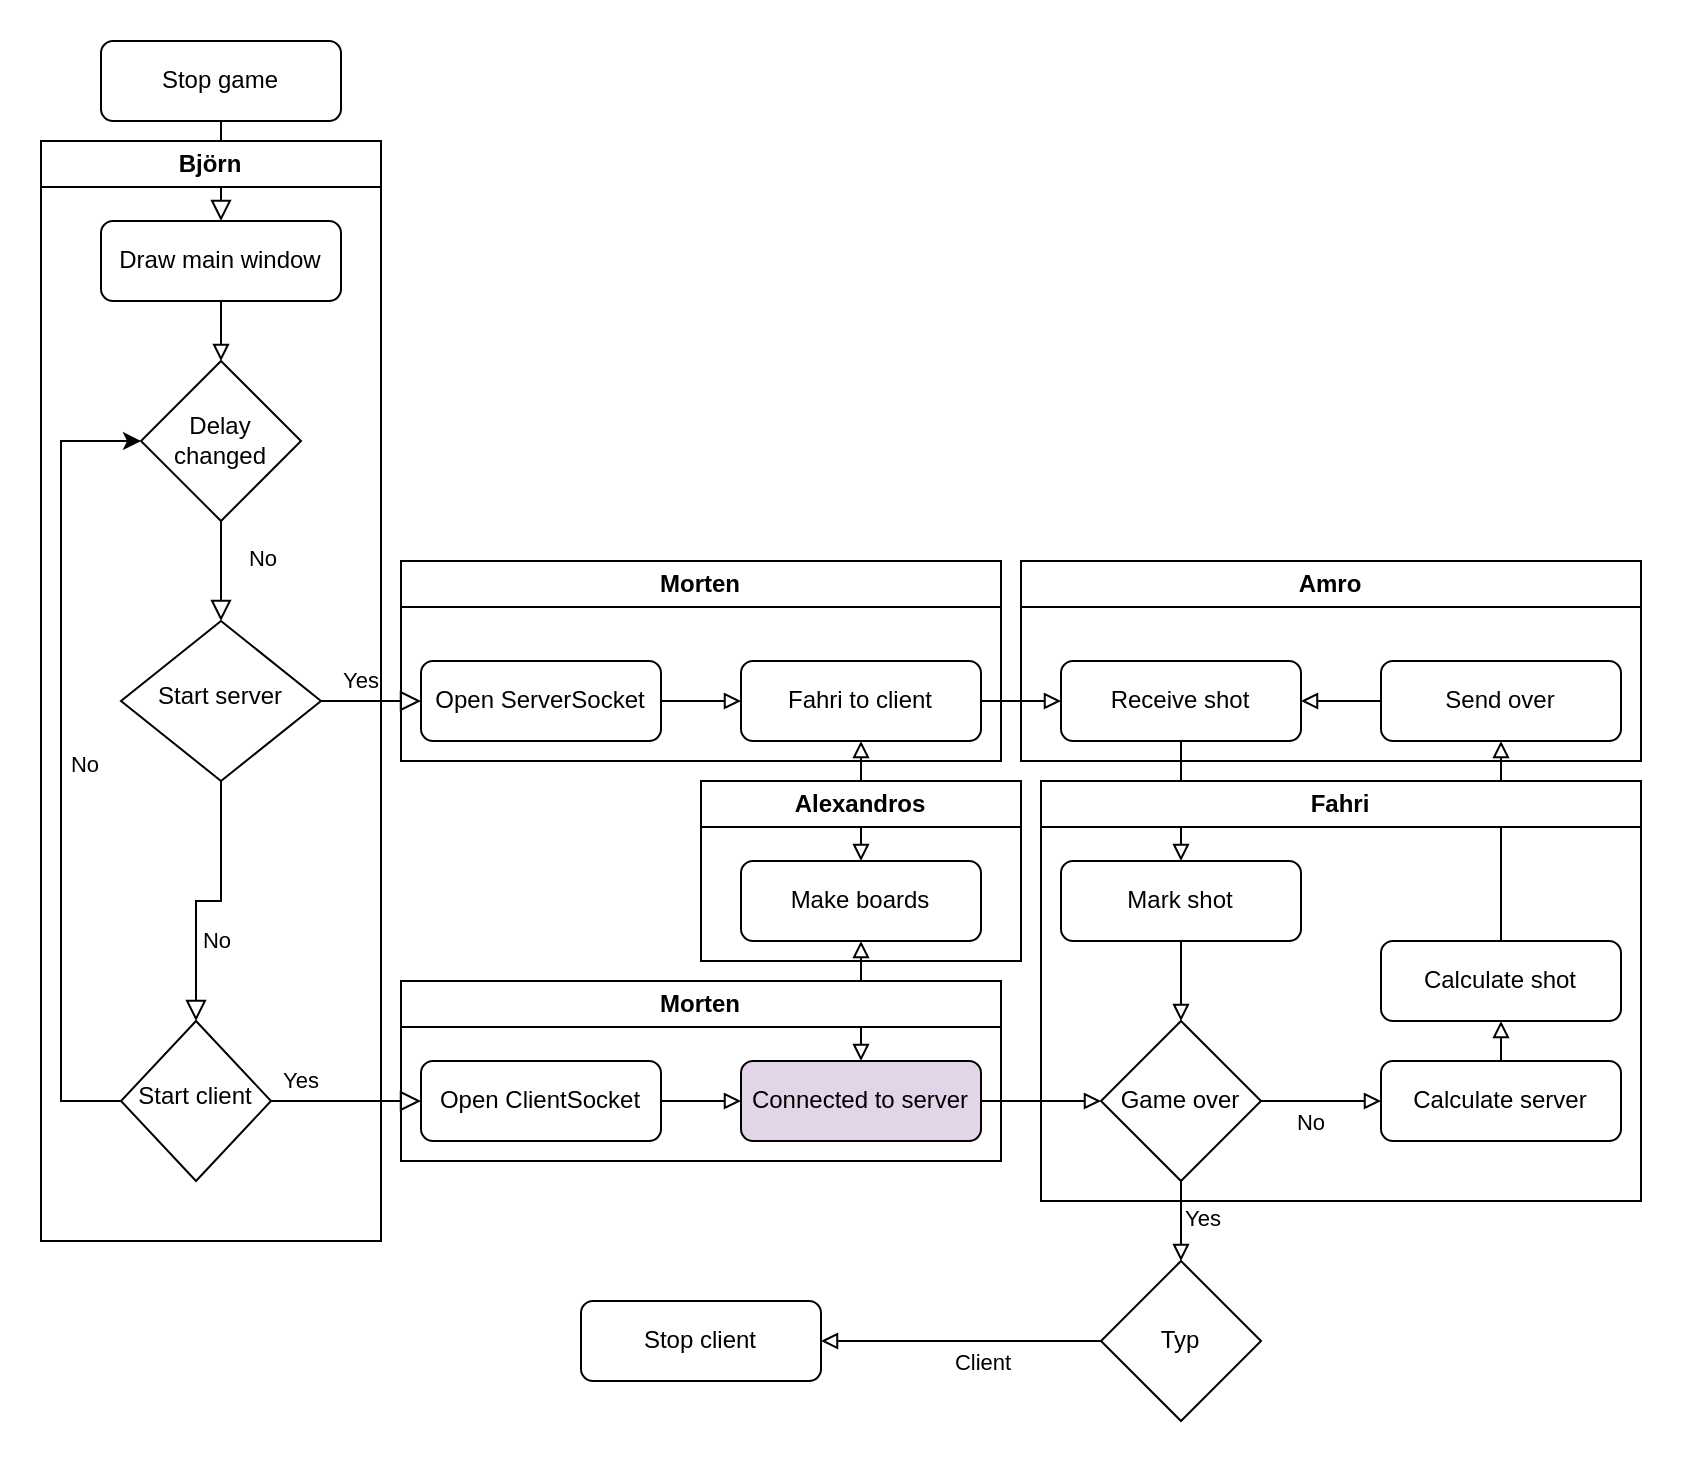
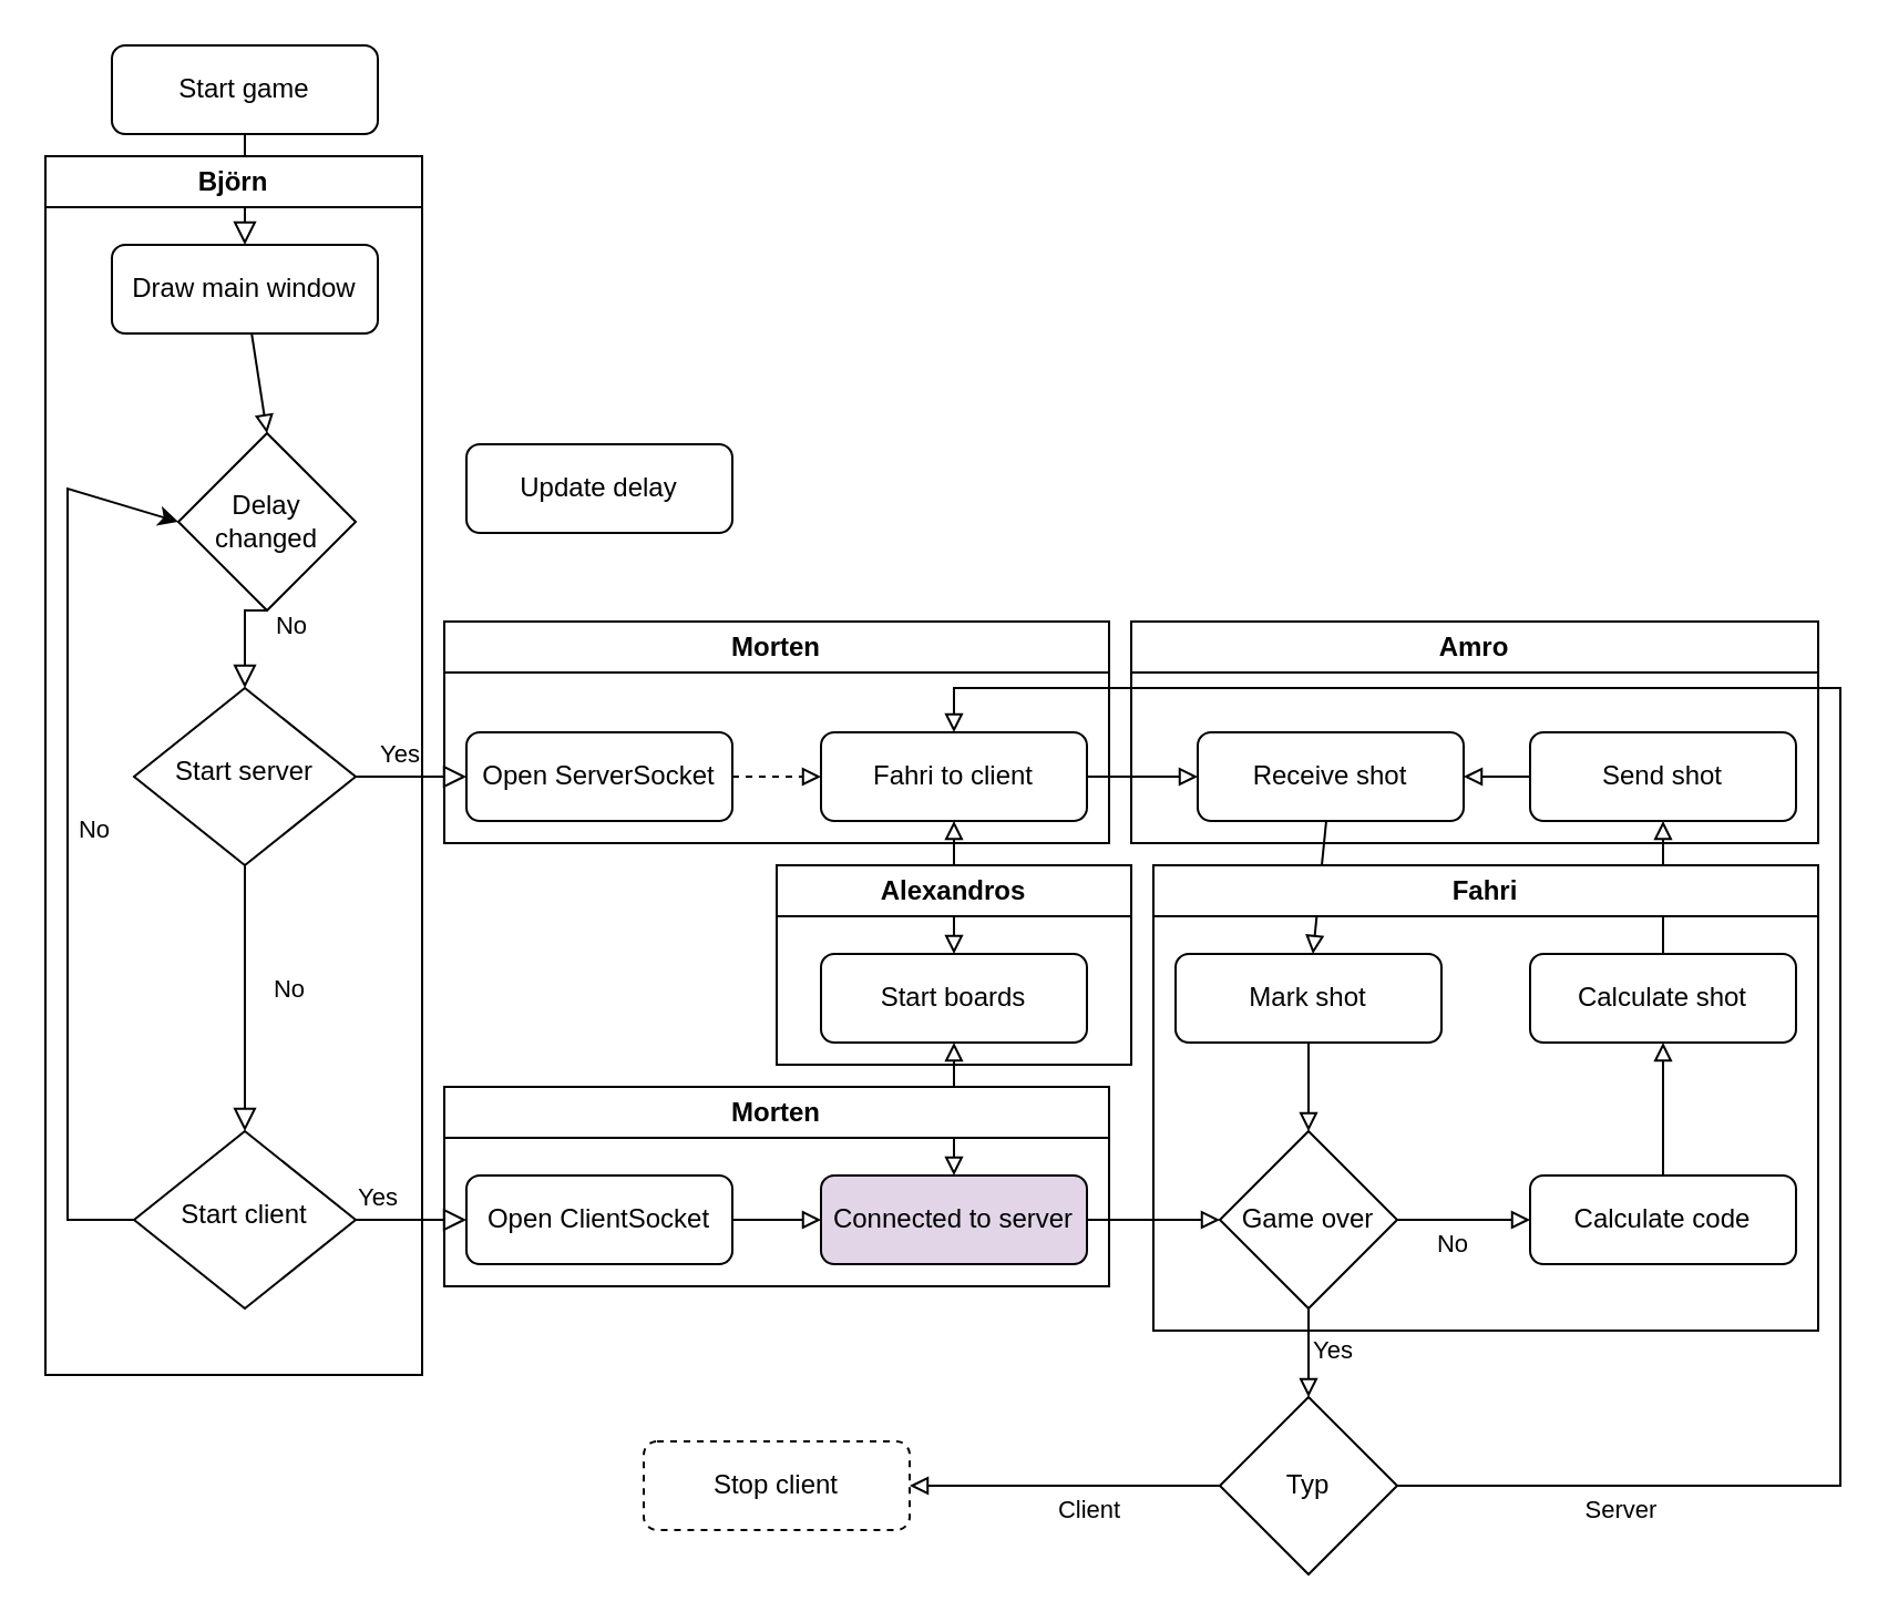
- <mxCell id="3" value="Stop game" style="rounded=1;whiteSpace=wrap;html=1;fontSize=12;glass=0;strokeWidth=1;shadow=0;" parent="1" vertex="1"><mxGeometry x="50" y="20" width="120" height="40" as="geometry" /></mxCell>
+ <mxCell id="3" value="Start game" style="rounded=1;whiteSpace=wrap;html=1;fontSize=12;glass=0;strokeWidth=1;shadow=0;" parent="1" vertex="1"><mxGeometry x="50" y="20" width="120" height="40" as="geometry" /></mxCell>
- <mxCell id="24" value="Delay changed" style="rhombus;whiteSpace=wrap;html=1;" vertex="1" parent="1"><mxGeometry x="70" y="180" width="80" height="80" as="geometry" /></mxCell>
+ <mxCell id="24" value="Delay changed" style="rhombus;whiteSpace=wrap;html=1;" vertex="1" parent="1"><mxGeometry x="80" y="195" width="80" height="80" as="geometry" /></mxCell>
+ <mxCell id="25" value="Update delay" style="rounded=1;whiteSpace=wrap;html=1;" vertex="1" parent="1"><mxGeometry x="210" y="200" width="120" height="40" as="geometry" /></mxCell>
- <mxCell id="19" value="" style="endArrow=block;html=1;rounded=0;endFill=0;exitX=1;exitY=0.5;exitDx=0;exitDy=0;" edge="1" parent="1" source="7" target="22"><mxGeometry width="50" height="50" relative="1" as="geometry"><mxPoint x="280" y="600" as="sourcePoint" /><mxPoint x="330" y="550" as="targetPoint" /></mxGeometry></mxCell>
+ <mxCell id="19" value="" style="endArrow=block;html=1;rounded=0;endFill=0;exitX=1;exitY=0.5;exitDx=0;exitDy=0;dashed=1;" edge="1" parent="1" source="7" target="22"><mxGeometry width="50" height="50" relative="1" as="geometry"><mxPoint x="280" y="600" as="sourcePoint" /><mxPoint x="330" y="550" as="targetPoint" /></mxGeometry></mxCell>
- <mxCell id="33" value="Receive shot" style="rounded=1;whiteSpace=wrap;html=1;fontSize=12;glass=0;strokeWidth=1;shadow=0;" vertex="1" parent="1"><mxGeometry x="530" y="330" width="120" height="40" as="geometry" /></mxCell>
+ <mxCell id="33" value="Receive shot" style="rounded=1;whiteSpace=wrap;html=1;fontSize=12;glass=0;strokeWidth=1;shadow=0;" vertex="1" parent="1"><mxGeometry x="540" y="330" width="120" height="40" as="geometry" /></mxCell>
- <mxCell id="29" value="Send over" style="rounded=1;whiteSpace=wrap;html=1;fontSize=12;glass=0;strokeWidth=1;shadow=0;" vertex="1" parent="1"><mxGeometry x="690" y="330" width="120" height="40" as="geometry" /></mxCell>
+ <mxCell id="29" value="Send shot" style="rounded=1;whiteSpace=wrap;html=1;fontSize=12;glass=0;strokeWidth=1;shadow=0;" vertex="1" parent="1"><mxGeometry x="690" y="330" width="120" height="40" as="geometry" /></mxCell>
+ <mxCell id="46" value="" style="endArrow=block;html=1;rounded=0;exitX=1;exitY=0.5;exitDx=0;exitDy=0;entryX=0.5;entryY=0;entryDx=0;entryDy=0;endFill=0;" edge="1" parent="1" source="45" target="22"><mxGeometry width="50" height="50" relative="1" as="geometry"><mxPoint x="400" y="640" as="sourcePoint" /><mxPoint x="750" y="310" as="targetPoint" /><Array as="points"><mxPoint x="830" y="670" /><mxPoint x="830" y="310" /><mxPoint x="520" y="310" /><mxPoint x="430" y="310" /></Array></mxGeometry></mxCell>
+ <mxCell id="47" value="Server" style="edgeLabel;html=1;align=center;verticalAlign=middle;resizable=0;points=[];" vertex="1" connectable="0" parent="46"><mxGeometry x="-0.794" y="-1" relative="1" as="geometry"><mxPoint x="-1" y="9" as="offset" /></mxGeometry></mxCell>
- <mxCell id="23" value="Make boards" style="rounded=1;whiteSpace=wrap;html=1;" vertex="1" parent="1"><mxGeometry x="370" y="430" width="120" height="40" as="geometry" /></mxCell>
+ <mxCell id="23" value="Start boards" style="rounded=1;whiteSpace=wrap;html=1;" vertex="1" parent="1"><mxGeometry x="370" y="430" width="120" height="40" as="geometry" /></mxCell>
- <mxCell id="27" value="Calculate shot" style="rounded=1;whiteSpace=wrap;html=1;fontSize=12;glass=0;strokeWidth=1;shadow=0;" vertex="1" parent="1"><mxGeometry x="690" y="470" width="120" height="40" as="geometry" /></mxCell>
+ <mxCell id="27" value="Calculate shot" style="rounded=1;whiteSpace=wrap;html=1;fontSize=12;glass=0;strokeWidth=1;shadow=0;" vertex="1" parent="1"><mxGeometry x="690" y="430" width="120" height="40" as="geometry" /></mxCell>
- <mxCell id="11" value="Start client" style="rhombus;whiteSpace=wrap;html=1;shadow=0;fontFamily=Helvetica;fontSize=12;align=center;strokeWidth=1;spacing=6;spacingTop=-4;" parent="1" vertex="1"><mxGeometry x="60" y="510" width="75" height="80" as="geometry" /></mxCell>
+ <mxCell id="11" value="Start client" style="rhombus;whiteSpace=wrap;html=1;shadow=0;fontFamily=Helvetica;fontSize=12;align=center;strokeWidth=1;spacing=6;spacingTop=-4;" parent="1" vertex="1"><mxGeometry x="60" y="510" width="100" height="80" as="geometry" /></mxCell>
- <mxCell id="42" value="Calculate server" style="rounded=1;whiteSpace=wrap;html=1;fontSize=12;glass=0;strokeWidth=1;shadow=0;" vertex="1" parent="1"><mxGeometry x="690" y="530" width="120" height="40" as="geometry" /></mxCell>
+ <mxCell id="42" value="Calculate code" style="rounded=1;whiteSpace=wrap;html=1;fontSize=12;glass=0;strokeWidth=1;shadow=0;" vertex="1" parent="1"><mxGeometry x="690" y="530" width="120" height="40" as="geometry" /></mxCell>
- <mxCell id="48" value="Stop client" style="rounded=1;whiteSpace=wrap;html=1;" vertex="1" parent="1"><mxGeometry x="290" y="650" width="120" height="40" as="geometry" /></mxCell>
+ <mxCell id="48" value="Stop client" style="rounded=1;whiteSpace=wrap;html=1;dashed=1;" vertex="1" parent="1"><mxGeometry x="290" y="650" width="120" height="40" as="geometry" /></mxCell>
